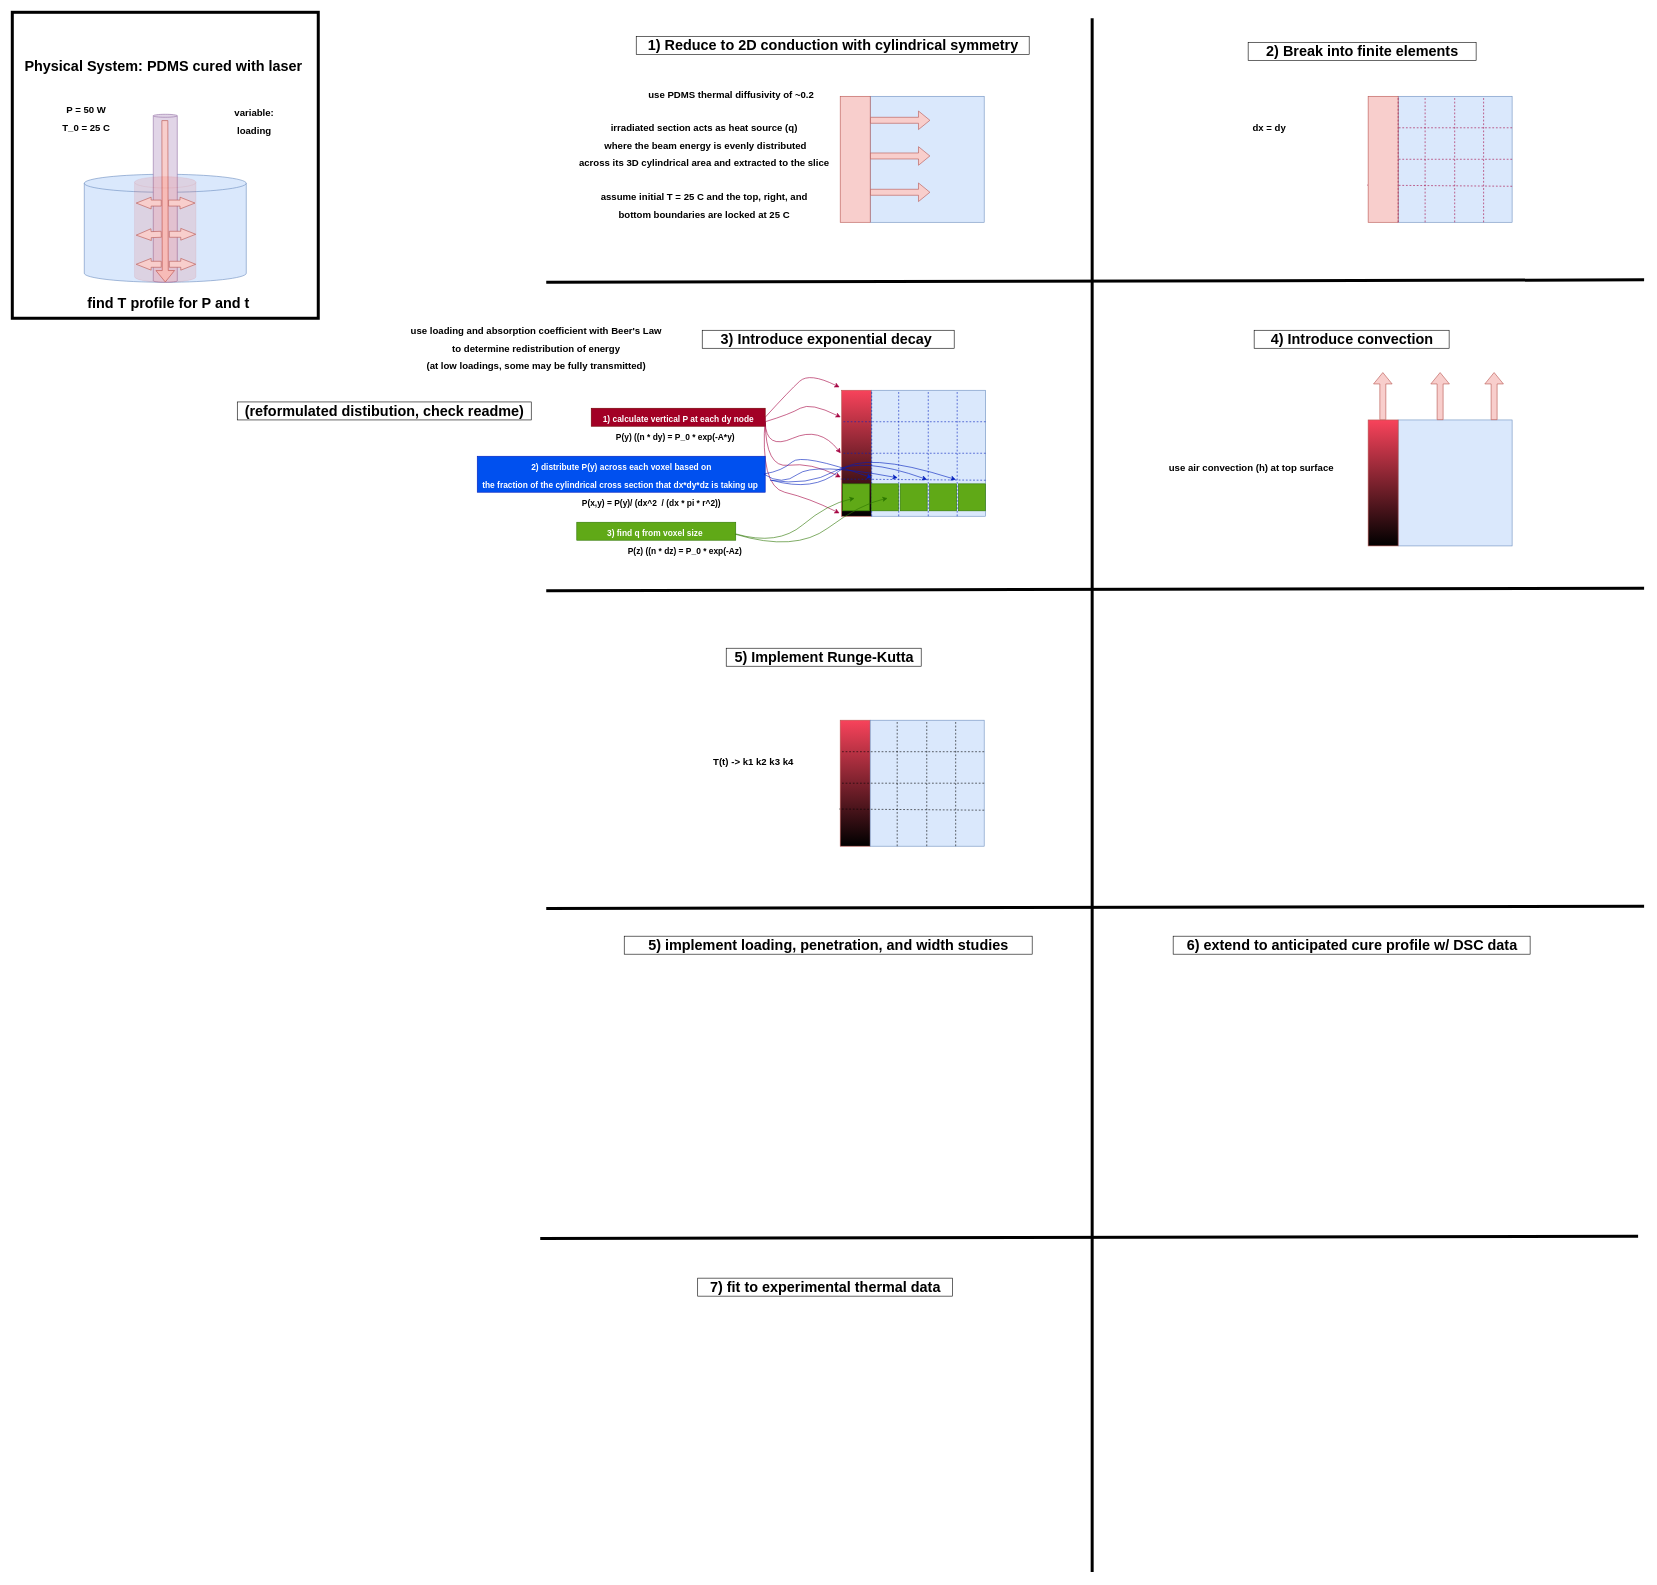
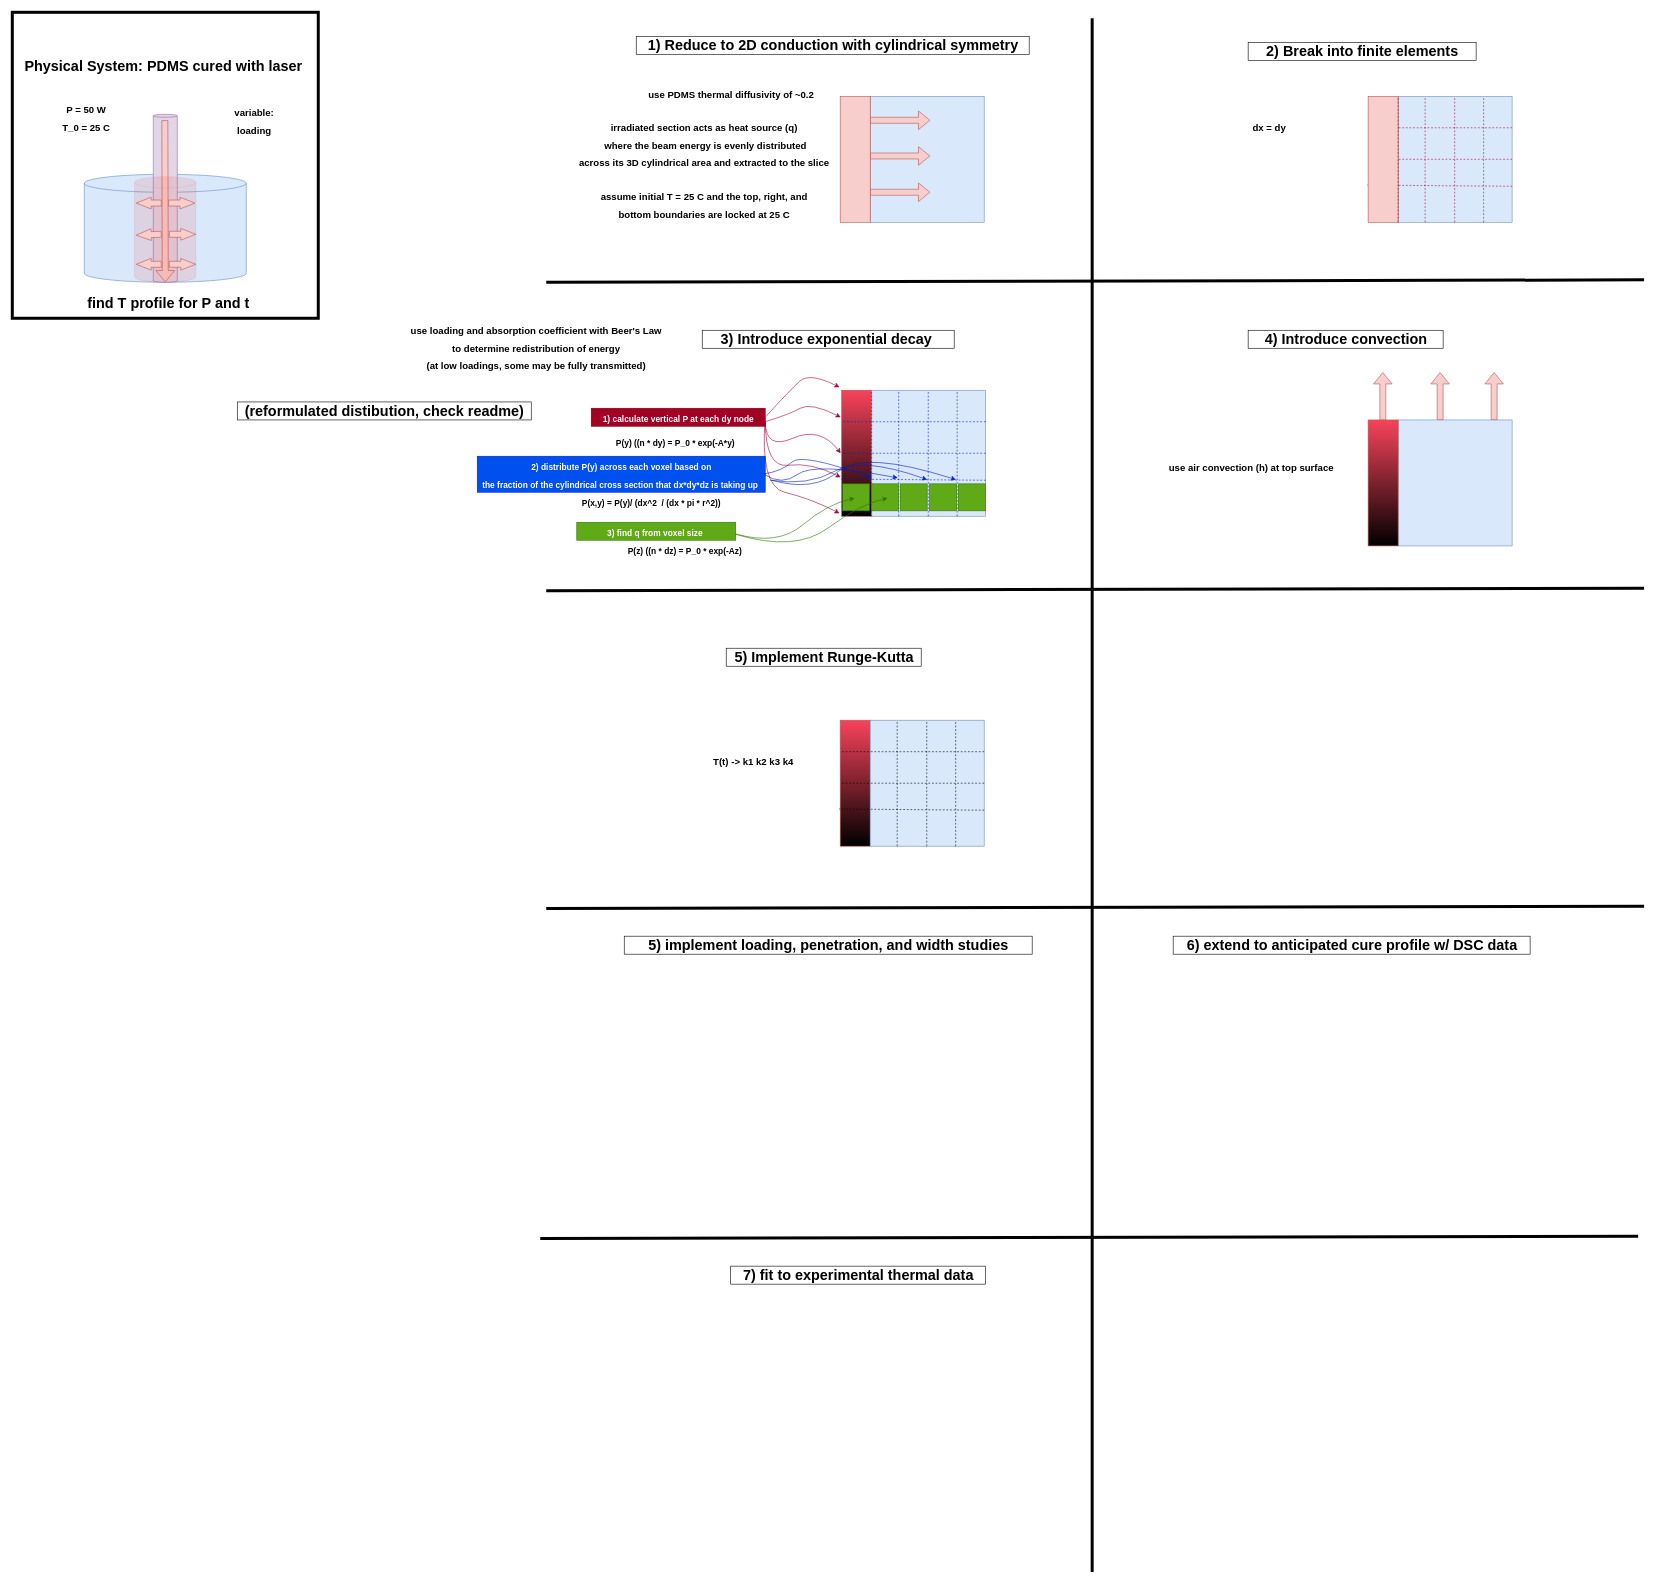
- <mxCell id="15" value="4) Introduce convection" style="text;strokeColor=default;fillColor=none;html=1;fontSize=24;fontStyle=1;verticalAlign=middle;align=center;" parent="1" vertex="1"><mxGeometry x="2090" y="550" width="325" height="30" as="geometry" /></mxCell>
+ <mxCell id="15" value="4) Introduce convection" style="text;strokeColor=default;fillColor=none;html=1;fontSize=24;fontStyle=1;verticalAlign=middle;align=center;" parent="1" vertex="1"><mxGeometry x="2080" y="550" width="325" height="30" as="geometry" /></mxCell>
- <mxCell id="73" value="&lt;span style=&quot;font-size: 14px;&quot;&gt;P(y) ((n * dy) = P_0 * exp(-A*y)&lt;/span&gt;" style="text;strokeColor=none;fillColor=none;html=1;fontSize=24;fontStyle=1;verticalAlign=middle;align=center;" parent="1" vertex="1"><mxGeometry x="1040" y="710" width="170" height="30" as="geometry" /></mxCell>
+ <mxCell id="73" value="&lt;span style=&quot;font-size: 14px;&quot;&gt;P(y) ((n * dy) = P_0 * exp(-A*y)&lt;/span&gt;" style="text;strokeColor=none;fillColor=none;html=1;fontSize=24;fontStyle=1;verticalAlign=middle;align=center;" parent="1" vertex="1"><mxGeometry x="1040" y="720" width="170" height="30" as="geometry" /></mxCell>
- <mxCell id="58" value="7) fit to experimental thermal data" style="text;strokeColor=default;fillColor=none;html=1;fontSize=24;fontStyle=1;verticalAlign=middle;align=center;" parent="1" vertex="1"><mxGeometry x="1162.5" y="2130" width="425" height="30" as="geometry" /></mxCell>
+ <mxCell id="58" value="7) fit to experimental thermal data" style="text;strokeColor=default;fillColor=none;html=1;fontSize=24;fontStyle=1;verticalAlign=middle;align=center;" parent="1" vertex="1"><mxGeometry x="1217.5" y="2110" width="425" height="30" as="geometry" /></mxCell>
